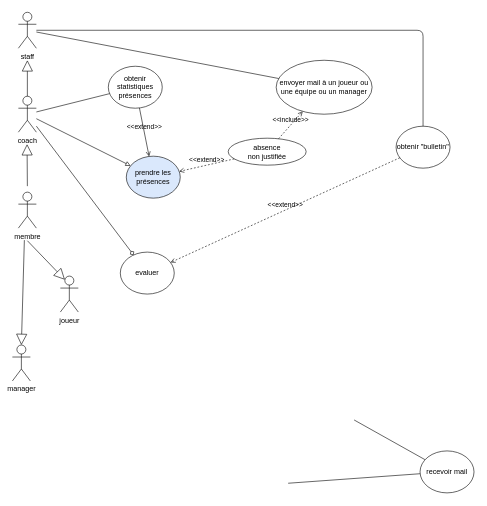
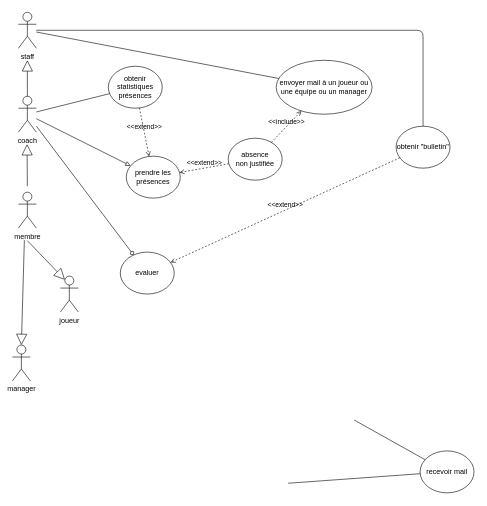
- <mxCell id="9" value="&amp;lt;&amp;lt;extend&amp;gt;&amp;gt;" style="html=1;verticalAlign=bottom;labelBackgroundColor=none;endArrow=open;endFill=0;dashed=0;" parent="1" source="8" target="3" edge="1"><mxGeometry width="160" relative="1" as="geometry"><mxPoint x="235" y="130" as="sourcePoint" /><mxPoint x="280" y="180" as="targetPoint" /></mxGeometry></mxCell>
+ <mxCell id="9" value="&amp;lt;&amp;lt;extend&amp;gt;&amp;gt;" style="html=1;verticalAlign=bottom;labelBackgroundColor=none;endArrow=open;endFill=0;dashed=1;" parent="1" source="8" target="3" edge="1"><mxGeometry width="160" relative="1" as="geometry"><mxPoint x="235" y="130" as="sourcePoint" /><mxPoint x="280" y="180" as="targetPoint" /></mxGeometry></mxCell>
- <mxCell id="5" value="absence &lt;br&gt;non justifiée" style="ellipse;whiteSpace=wrap;html=1;" parent="1" vertex="1"><mxGeometry x="380" y="230" width="130" height="45" as="geometry" /></mxCell>
+ <mxCell id="5" value="absence &lt;br&gt;non justifiée" style="ellipse;whiteSpace=wrap;html=1;" parent="1" vertex="1"><mxGeometry x="380" y="230" width="90" height="70" as="geometry" /></mxCell>
- <mxCell id="3" value="prendre les présences" style="ellipse;whiteSpace=wrap;html=1;fillColor=#dae8fc;" parent="1" vertex="1"><mxGeometry x="210" y="260" width="90" height="70" as="geometry" /></mxCell>
+ <mxCell id="3" value="prendre les présences" style="ellipse;whiteSpace=wrap;html=1;" parent="1" vertex="1"><mxGeometry x="210" y="260" width="90" height="70" as="geometry" /></mxCell>
